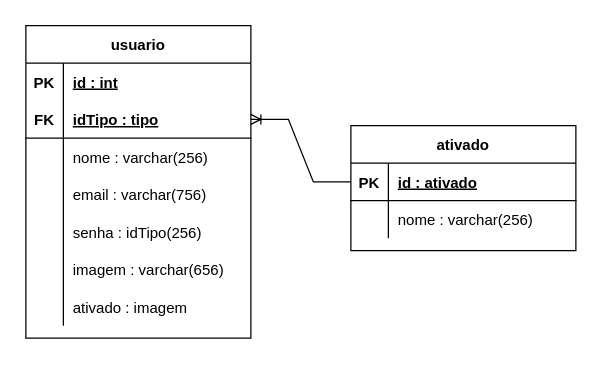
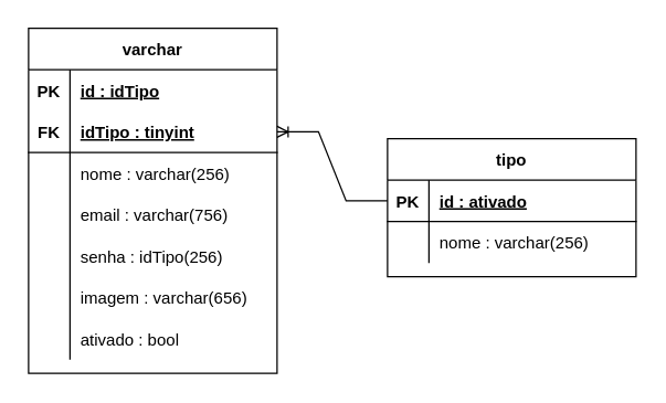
- <mxCell id="2" value="usuario" style="shape=table;startSize=30;container=1;collapsible=1;childLayout=tableLayout;fixedRows=1;rowLines=0;fontStyle=1;align=center;resizeLast=1;" vertex="1" parent="1"><mxGeometry x="20" y="20" width="180" height="250" as="geometry" /></mxCell>
+ <mxCell id="2" value="varchar" style="shape=table;startSize=30;container=1;collapsible=1;childLayout=tableLayout;fixedRows=1;rowLines=0;fontStyle=1;align=center;resizeLast=1;" vertex="1" parent="1"><mxGeometry x="20" y="20" width="180" height="250" as="geometry" /></mxCell>
- <mxCell id="5" value="id : int" style="shape=partialRectangle;connectable=0;fillColor=none;top=0;left=0;bottom=0;right=0;align=left;spacingLeft=6;fontStyle=5;overflow=hidden;" vertex="1" parent="3"><mxGeometry x="30" width="150" height="30" as="geometry"><mxRectangle width="150" height="30" as="alternateBounds" /></mxGeometry></mxCell>
+ <mxCell id="5" value="id : idTipo" style="shape=partialRectangle;connectable=0;fillColor=none;top=0;left=0;bottom=0;right=0;align=left;spacingLeft=6;fontStyle=5;overflow=hidden;" vertex="1" parent="3"><mxGeometry x="30" width="150" height="30" as="geometry"><mxRectangle width="150" height="30" as="alternateBounds" /></mxGeometry></mxCell>
- <mxCell id="8" value="idTipo : tipo" style="shape=partialRectangle;connectable=0;fillColor=none;top=0;left=0;bottom=0;right=0;align=left;spacingLeft=6;fontStyle=5;overflow=hidden;" vertex="1" parent="6"><mxGeometry x="30" width="150" height="30" as="geometry"><mxRectangle width="150" height="30" as="alternateBounds" /></mxGeometry></mxCell>
+ <mxCell id="8" value="idTipo : tinyint" style="shape=partialRectangle;connectable=0;fillColor=none;top=0;left=0;bottom=0;right=0;align=left;spacingLeft=6;fontStyle=5;overflow=hidden;" vertex="1" parent="6"><mxGeometry x="30" width="150" height="30" as="geometry"><mxRectangle width="150" height="30" as="alternateBounds" /></mxGeometry></mxCell>
- <mxCell id="24" value="ativado" style="shape=table;startSize=30;container=1;collapsible=1;childLayout=tableLayout;fixedRows=1;rowLines=0;fontStyle=1;align=center;resizeLast=1;" vertex="1" parent="1"><mxGeometry x="280" y="100" width="180" height="100" as="geometry" /></mxCell>
+ <mxCell id="24" value="tipo" style="shape=table;startSize=30;container=1;collapsible=1;childLayout=tableLayout;fixedRows=1;rowLines=0;fontStyle=1;align=center;resizeLast=1;" vertex="1" parent="1"><mxGeometry x="280" y="100" width="180" height="100" as="geometry" /></mxCell>
- <mxCell id="23" value="ativado : imagem" style="shape=partialRectangle;connectable=0;fillColor=none;top=0;left=0;bottom=0;right=0;align=left;spacingLeft=6;overflow=hidden;" vertex="1" parent="21"><mxGeometry x="30" width="150" height="30" as="geometry"><mxRectangle width="150" height="30" as="alternateBounds" /></mxGeometry></mxCell>
+ <mxCell id="23" value="ativado : bool" style="shape=partialRectangle;connectable=0;fillColor=none;top=0;left=0;bottom=0;right=0;align=left;spacingLeft=6;overflow=hidden;" vertex="1" parent="21"><mxGeometry x="30" width="150" height="30" as="geometry"><mxRectangle width="150" height="30" as="alternateBounds" /></mxGeometry></mxCell>
